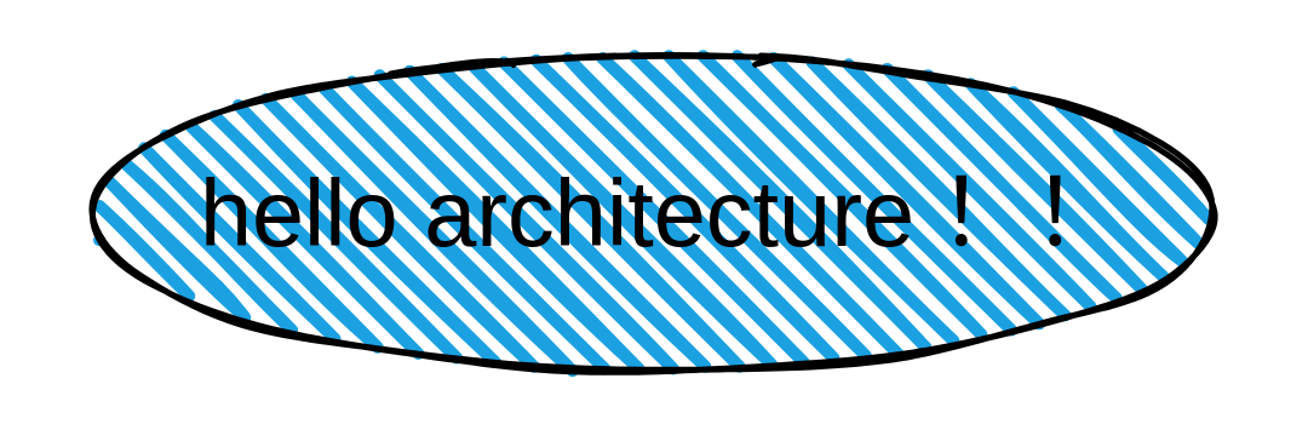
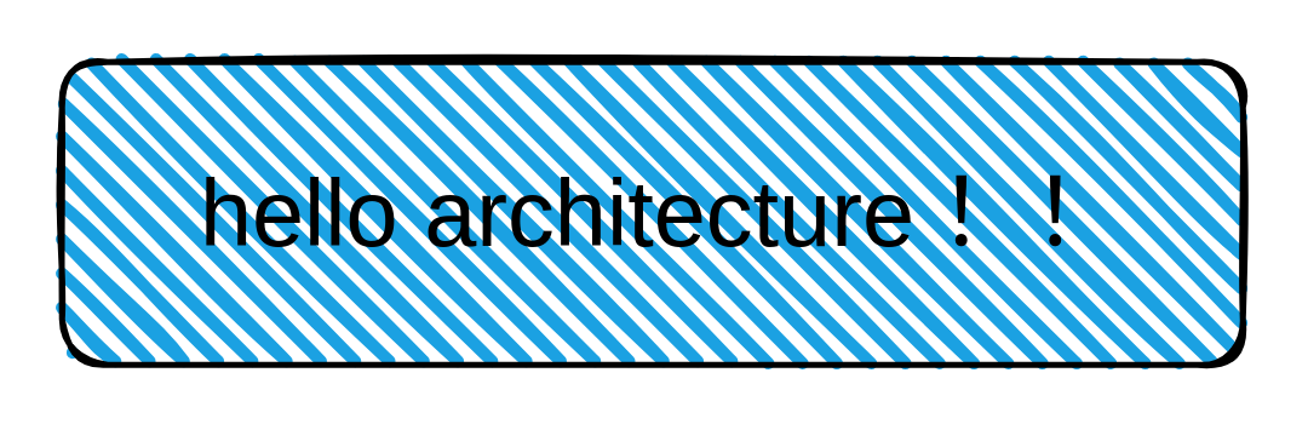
- <mxCell id="2" value="&lt;font style=&quot;font-size: 31px;&quot;&gt;hello architecture！！&lt;/font&gt;" style="ellipse;whiteSpace=wrap;html=1;strokeWidth=2;fillWeight=4;hachureGap=8;hachureAngle=45;fillColor=#1ba1e2;sketch=1;" vertex="1" parent="1"><mxGeometry x="20" y="20" width="390" height="100" as="geometry" /></mxCell>
+ <mxCell id="2" value="&lt;font style=&quot;font-size: 31px;&quot;&gt;hello architecture！！&lt;/font&gt;" style="rounded=1;whiteSpace=wrap;html=1;strokeWidth=2;fillWeight=4;hachureGap=8;hachureAngle=45;fillColor=#1ba1e2;sketch=1;" vertex="1" parent="1"><mxGeometry x="20" y="20" width="390" height="100" as="geometry" /></mxCell>
